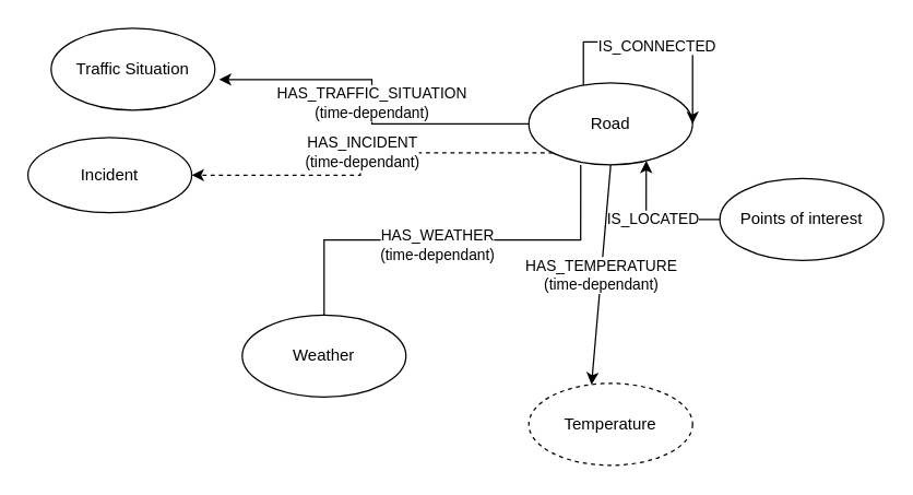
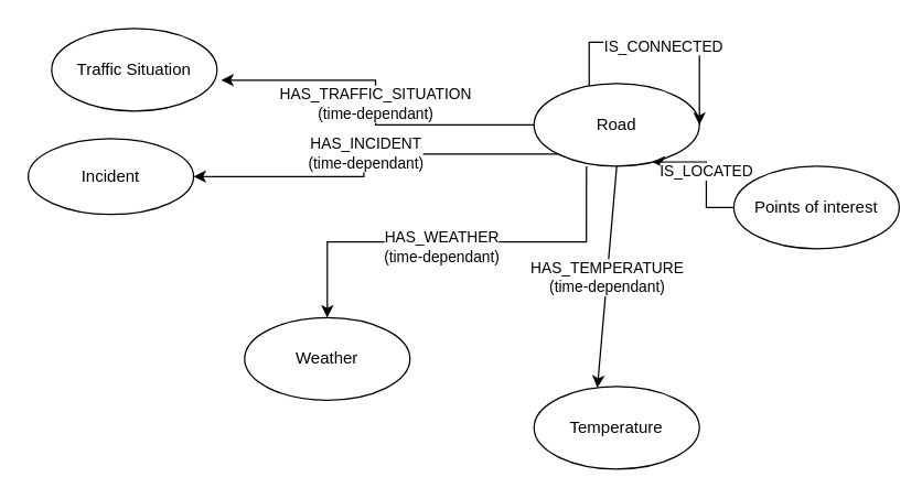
- <mxCell id="7" style="edgeStyle=orthogonalEdgeStyle;rounded=0;orthogonalLoop=1;jettySize=auto;html=1;exitX=0;exitY=1;exitDx=0;exitDy=0;dashed=1;" parent="1" source="2" target="12" edge="1"><mxGeometry relative="1" as="geometry"><mxPoint x="147" y="200" as="sourcePoint" /></mxGeometry></mxCell>
+ <mxCell id="7" style="edgeStyle=orthogonalEdgeStyle;rounded=0;orthogonalLoop=1;jettySize=auto;html=1;exitX=0;exitY=1;exitDx=0;exitDy=0;" parent="1" source="2" target="12" edge="1"><mxGeometry relative="1" as="geometry"><mxPoint x="147" y="200" as="sourcePoint" /></mxGeometry></mxCell>
- <mxCell id="4" value="Points of interest" style="ellipse;whiteSpace=wrap;html=1;" parent="1" vertex="1"><mxGeometry x="527" y="130" width="120" height="60" as="geometry" /></mxCell>
+ <mxCell id="4" value="Points of interest" style="ellipse;whiteSpace=wrap;html=1;" parent="1" vertex="1"><mxGeometry x="532" y="120" width="120" height="60" as="geometry" /></mxCell>
- <mxCell id="5" style="edgeStyle=orthogonalEdgeStyle;rounded=0;orthogonalLoop=1;jettySize=auto;html=1;entryX=0.5;entryY=0;entryDx=0;entryDy=0;exitX=0.317;exitY=1;exitDx=0;exitDy=0;exitPerimeter=0;endArrow=none;" parent="1" source="2" target="11" edge="1"><mxGeometry relative="1" as="geometry"><mxPoint x="227" y="230" as="sourcePoint" /></mxGeometry></mxCell>
+ <mxCell id="5" style="edgeStyle=orthogonalEdgeStyle;rounded=0;orthogonalLoop=1;jettySize=auto;html=1;entryX=0.5;entryY=0;entryDx=0;entryDy=0;exitX=0.317;exitY=1;exitDx=0;exitDy=0;exitPerimeter=0;" parent="1" source="2" target="11" edge="1"><mxGeometry relative="1" as="geometry"><mxPoint x="227" y="230" as="sourcePoint" /></mxGeometry></mxCell>
- <mxCell id="13" value="Temperature" style="ellipse;whiteSpace=wrap;html=1;dashed=1;" parent="1" vertex="1"><mxGeometry x="387" y="280" width="120" height="60" as="geometry" /></mxCell>
+ <mxCell id="13" value="Temperature" style="ellipse;whiteSpace=wrap;html=1;" parent="1" vertex="1"><mxGeometry x="387" y="280" width="120" height="60" as="geometry" /></mxCell>
